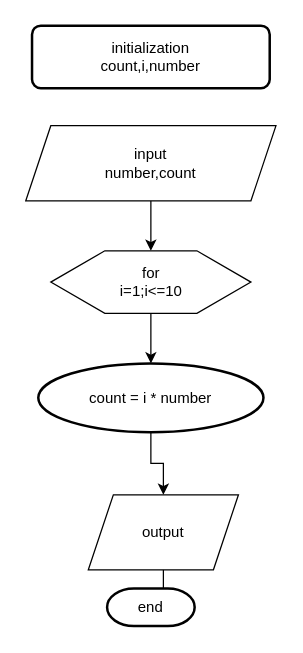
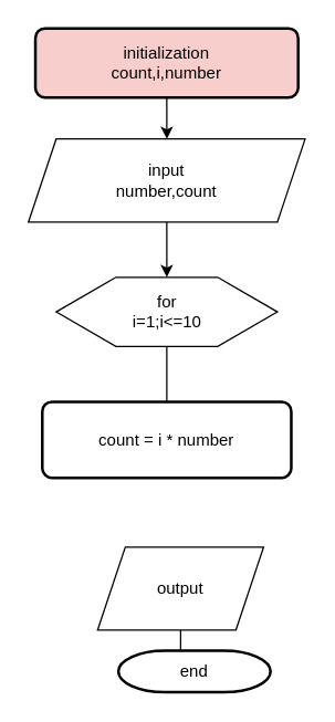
- <mxCell id="3" value="initialization&lt;br&gt;count,i,number" style="rounded=1;whiteSpace=wrap;html=1;absoluteArcSize=1;arcSize=14;strokeWidth=2;" vertex="1" parent="1"><mxGeometry x="25" y="20" width="190" height="50" as="geometry" /></mxCell>
+ <mxCell id="3" value="initialization&lt;br&gt;count,i,number" style="rounded=1;whiteSpace=wrap;html=1;absoluteArcSize=1;arcSize=14;strokeWidth=2;fillColor=#f8cecc;" vertex="1" parent="1"><mxGeometry x="25" y="20" width="190" height="50" as="geometry" /></mxCell>
+ <mxCell id="2" value="" style="edgeStyle=orthogonalEdgeStyle;rounded=0;orthogonalLoop=1;jettySize=auto;html=1;" edge="1" parent="1" source="3" target="6"><mxGeometry relative="1" as="geometry" /></mxCell>
- <mxCell id="12" value="" style="edgeStyle=orthogonalEdgeStyle;rounded=0;orthogonalLoop=1;jettySize=auto;html=1;" edge="1" parent="1" source="13" target="10"><mxGeometry relative="1" as="geometry" /></mxCell>
+ <mxCell id="12" value="" style="edgeStyle=orthogonalEdgeStyle;rounded=0;orthogonalLoop=1;jettySize=auto;html=1;endArrow=none;" edge="1" parent="1" source="13" target="10"><mxGeometry relative="1" as="geometry" /></mxCell>
- <mxCell id="10" value="count = i * number" style="ellipse;whiteSpace=wrap;html=1;absoluteArcSize=1;arcSize=14;strokeWidth=2;" vertex="1" parent="1"><mxGeometry x="30" y="290" width="180" height="55" as="geometry" /></mxCell>
+ <mxCell id="10" value="count = i * number" style="rounded=1;whiteSpace=wrap;html=1;absoluteArcSize=1;arcSize=14;strokeWidth=2;" vertex="1" parent="1"><mxGeometry x="30" y="290" width="180" height="55" as="geometry" /></mxCell>
- <mxCell id="9" value="" style="edgeStyle=orthogonalEdgeStyle;rounded=0;orthogonalLoop=1;jettySize=auto;html=1;" edge="1" parent="1" source="10" target="8"><mxGeometry relative="1" as="geometry" /></mxCell>
- <mxCell id="11" value="end" style="strokeWidth=2;html=1;shape=mxgraph.flowchart.terminator;whiteSpace=wrap;" vertex="1" parent="1"><mxGeometry x="85" y="470" width="70" height="30" as="geometry" /></mxCell>
+ <mxCell id="11" value="end" style="strokeWidth=2;html=1;shape=mxgraph.flowchart.terminator;whiteSpace=wrap;" vertex="1" parent="1"><mxGeometry x="85" y="470" width="110" height="30" as="geometry" /></mxCell>
